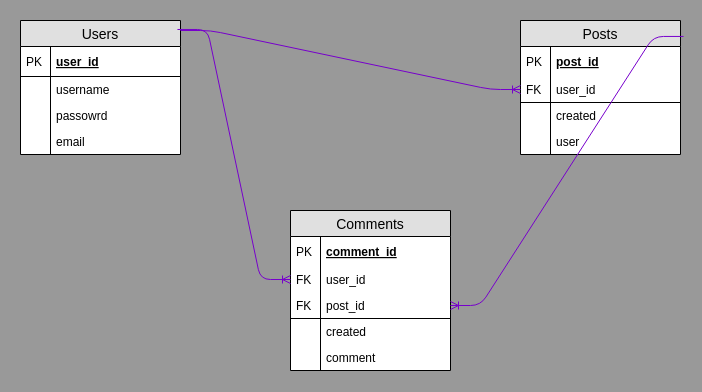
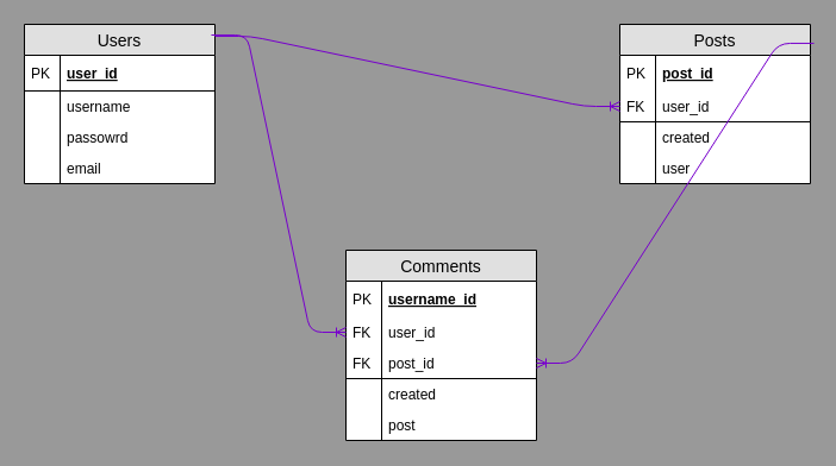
- <mxCell id="21" value="comment_id" style="shape=partialRectangle;top=0;left=0;right=0;bottom=1;align=left;verticalAlign=middle;fillColor=none;spacingLeft=34;spacingRight=4;overflow=hidden;rotatable=0;points=[[0,0.5],[1,0.5]];portConstraint=eastwest;dropTarget=0;fontStyle=5;fontSize=12;strokeColor=none;" vertex="1" parent="20"><mxGeometry y="26" width="160" height="30" as="geometry" /></mxCell>
+ <mxCell id="21" value="username_id" style="shape=partialRectangle;top=0;left=0;right=0;bottom=1;align=left;verticalAlign=middle;fillColor=none;spacingLeft=34;spacingRight=4;overflow=hidden;rotatable=0;points=[[0,0.5],[1,0.5]];portConstraint=eastwest;dropTarget=0;fontStyle=5;fontSize=12;strokeColor=none;" vertex="1" parent="20"><mxGeometry y="26" width="160" height="30" as="geometry" /></mxCell>
- <mxCell id="29" value="comment" style="shape=partialRectangle;top=0;left=0;right=0;bottom=0;align=left;verticalAlign=top;fillColor=none;spacingLeft=34;spacingRight=4;overflow=hidden;rotatable=0;points=[[0,0.5],[1,0.5]];portConstraint=eastwest;dropTarget=0;fontSize=12;" vertex="1" parent="20"><mxGeometry y="134" width="160" height="26" as="geometry" /></mxCell>
+ <mxCell id="29" value="post" style="shape=partialRectangle;top=0;left=0;right=0;bottom=0;align=left;verticalAlign=top;fillColor=none;spacingLeft=34;spacingRight=4;overflow=hidden;rotatable=0;points=[[0,0.5],[1,0.5]];portConstraint=eastwest;dropTarget=0;fontSize=12;" vertex="1" parent="20"><mxGeometry y="134" width="160" height="26" as="geometry" /></mxCell>
